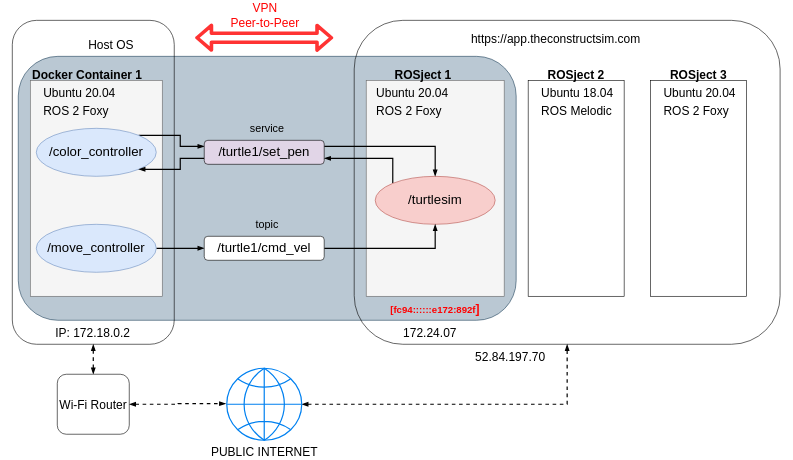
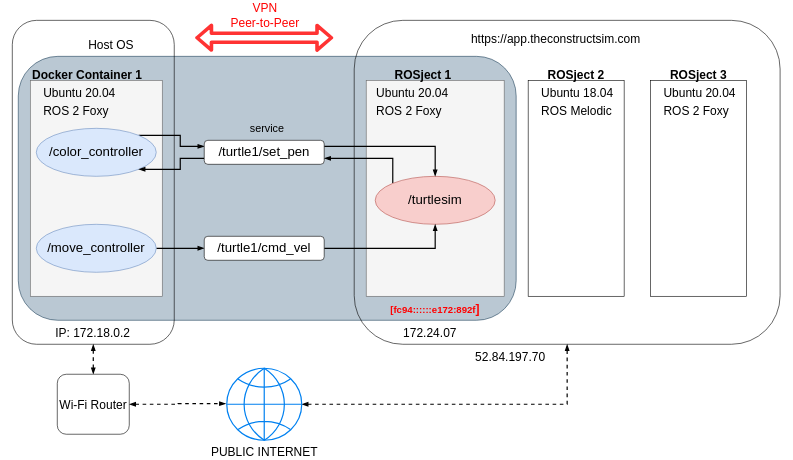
- <mxCell id="16" value="&lt;font style=&quot;font-size: 22px&quot;&gt;/turtle1/set_pen&lt;/font&gt;" style="rounded=1;whiteSpace=wrap;html=1;fillColor=#e1d5e7;" vertex="1" parent="1"><mxGeometry x="340" y="220" width="200" height="40" as="geometry" /></mxCell>
+ <mxCell id="16" value="&lt;font style=&quot;font-size: 22px&quot;&gt;/turtle1/set_pen&lt;/font&gt;" style="rounded=1;whiteSpace=wrap;html=1;" vertex="1" parent="1"><mxGeometry x="340" y="220" width="200" height="40" as="geometry" /></mxCell>
- <mxCell id="17" value="&lt;font style=&quot;font-size: 18px&quot;&gt;topic&lt;/font&gt;" style="text;html=1;strokeColor=none;fillColor=none;align=center;verticalAlign=middle;whiteSpace=wrap;rounded=0;" vertex="1" parent="1"><mxGeometry x="390" y="350" width="110" height="20" as="geometry" /></mxCell>
